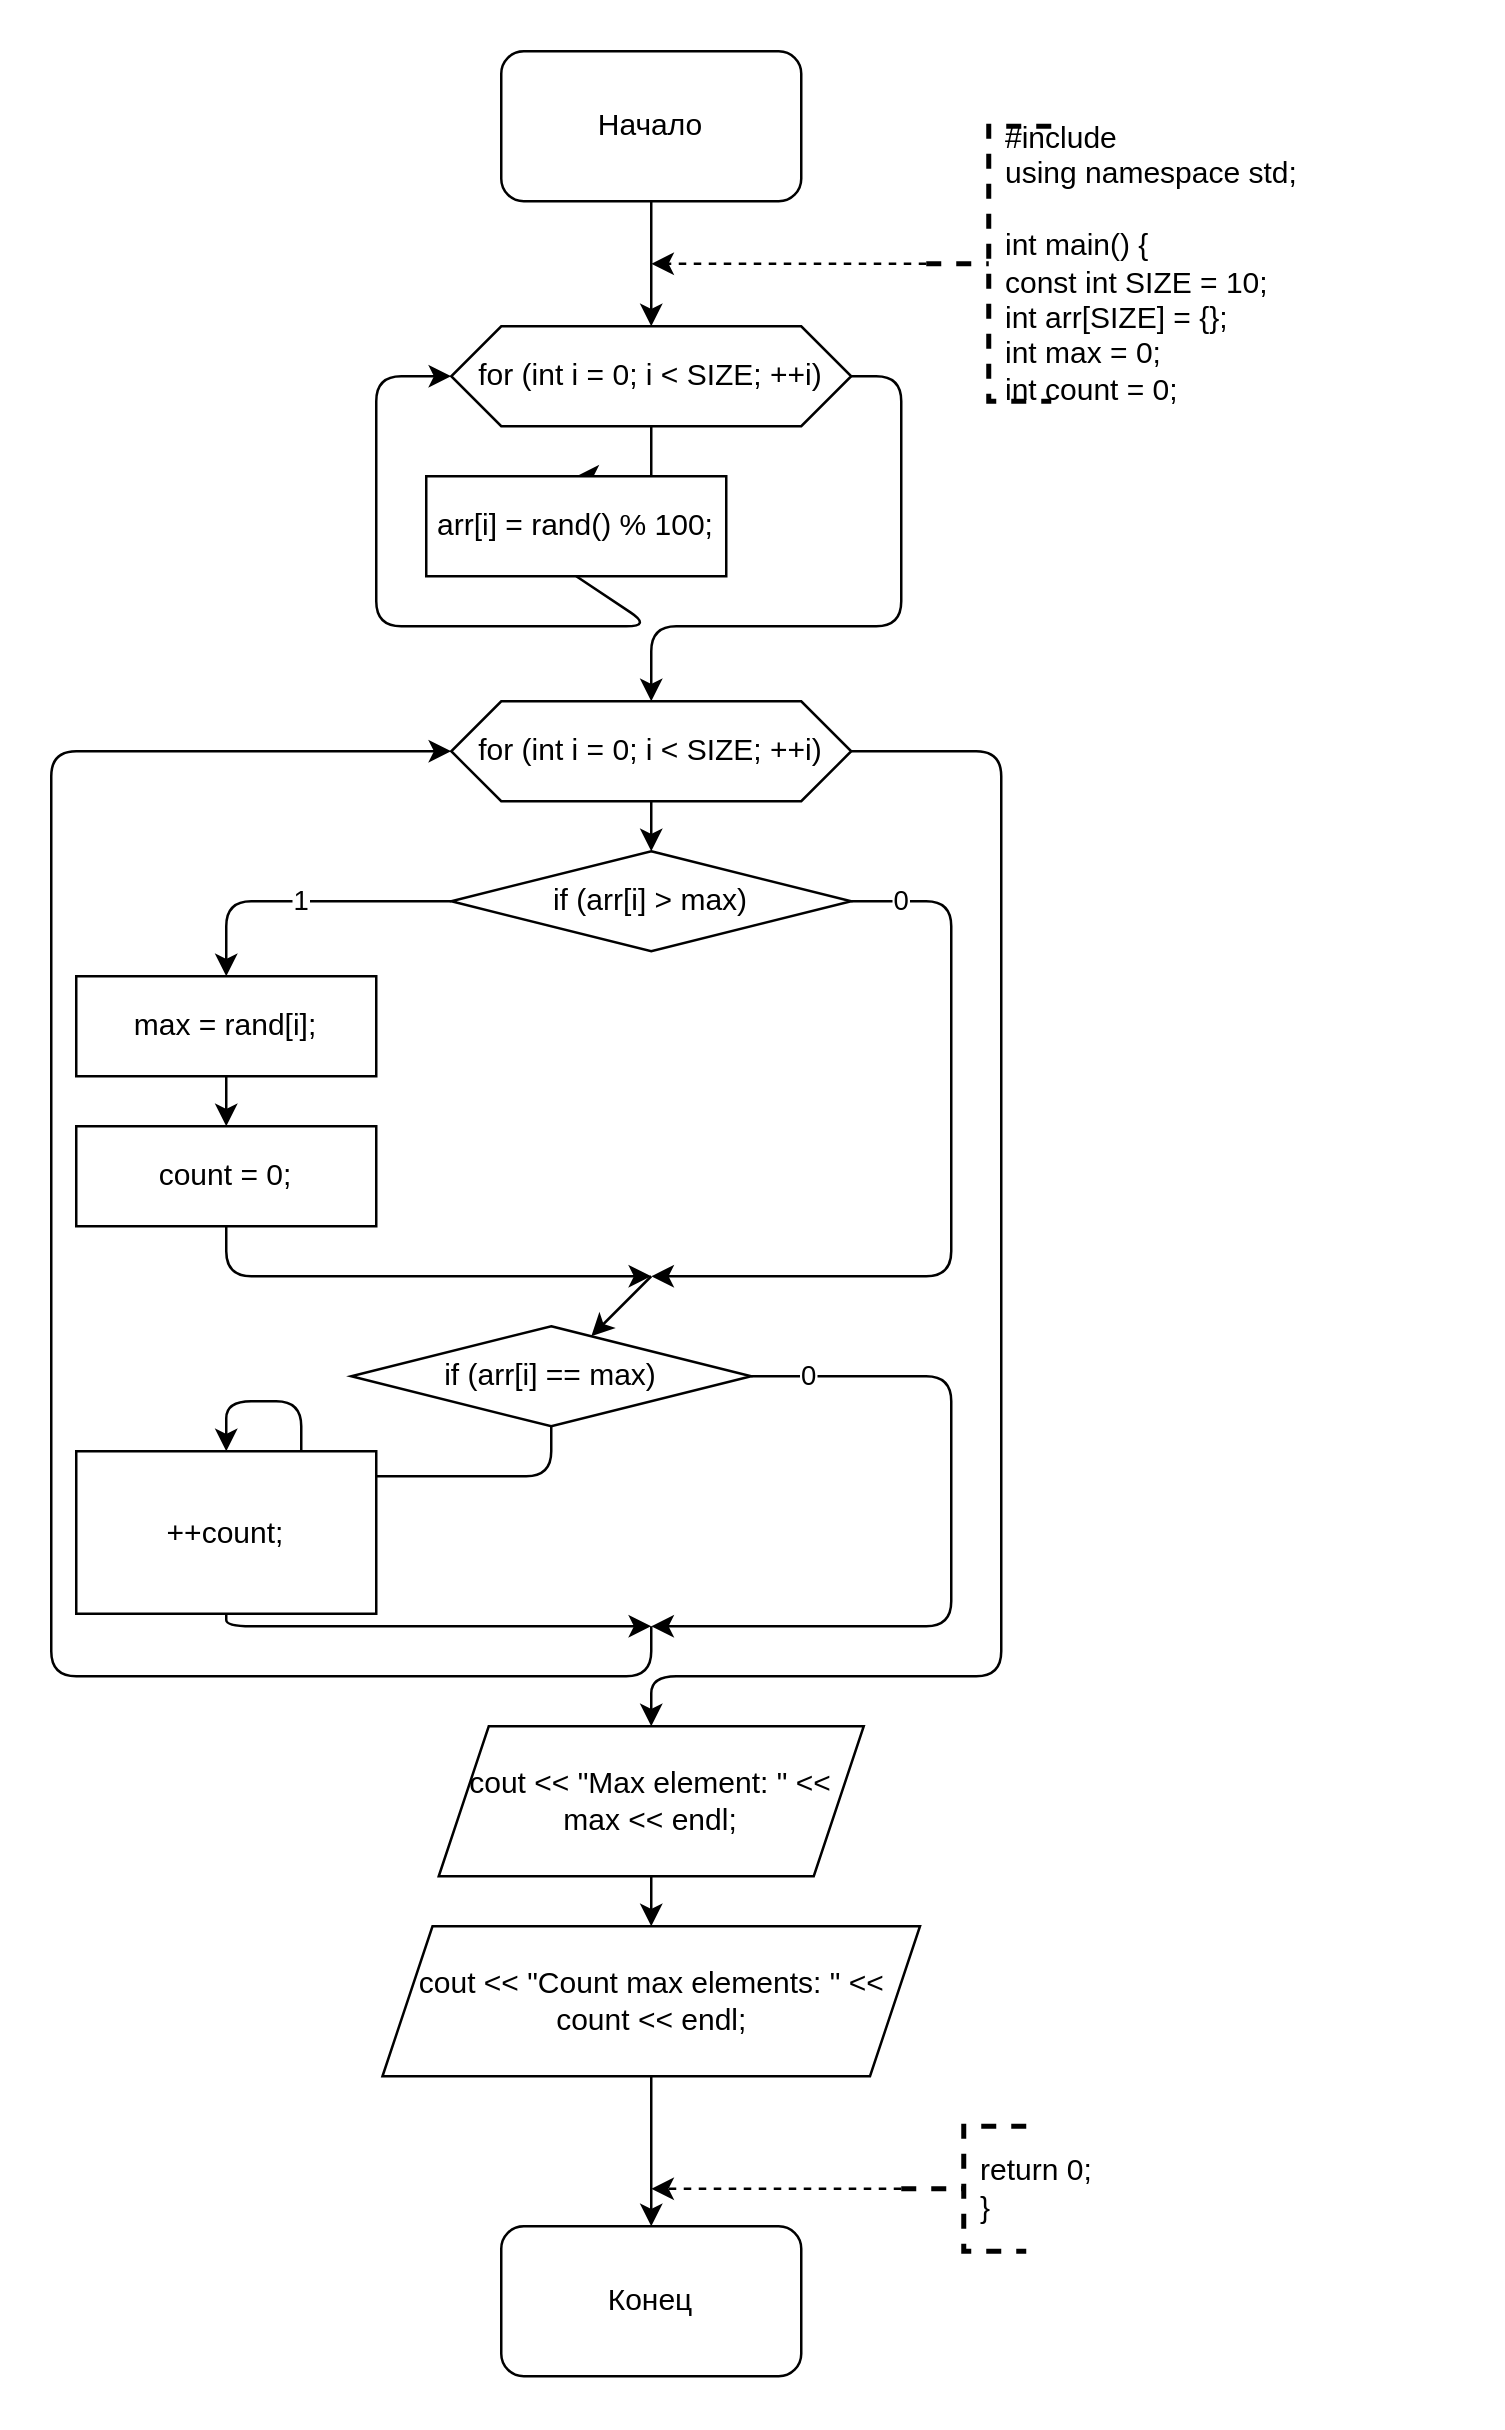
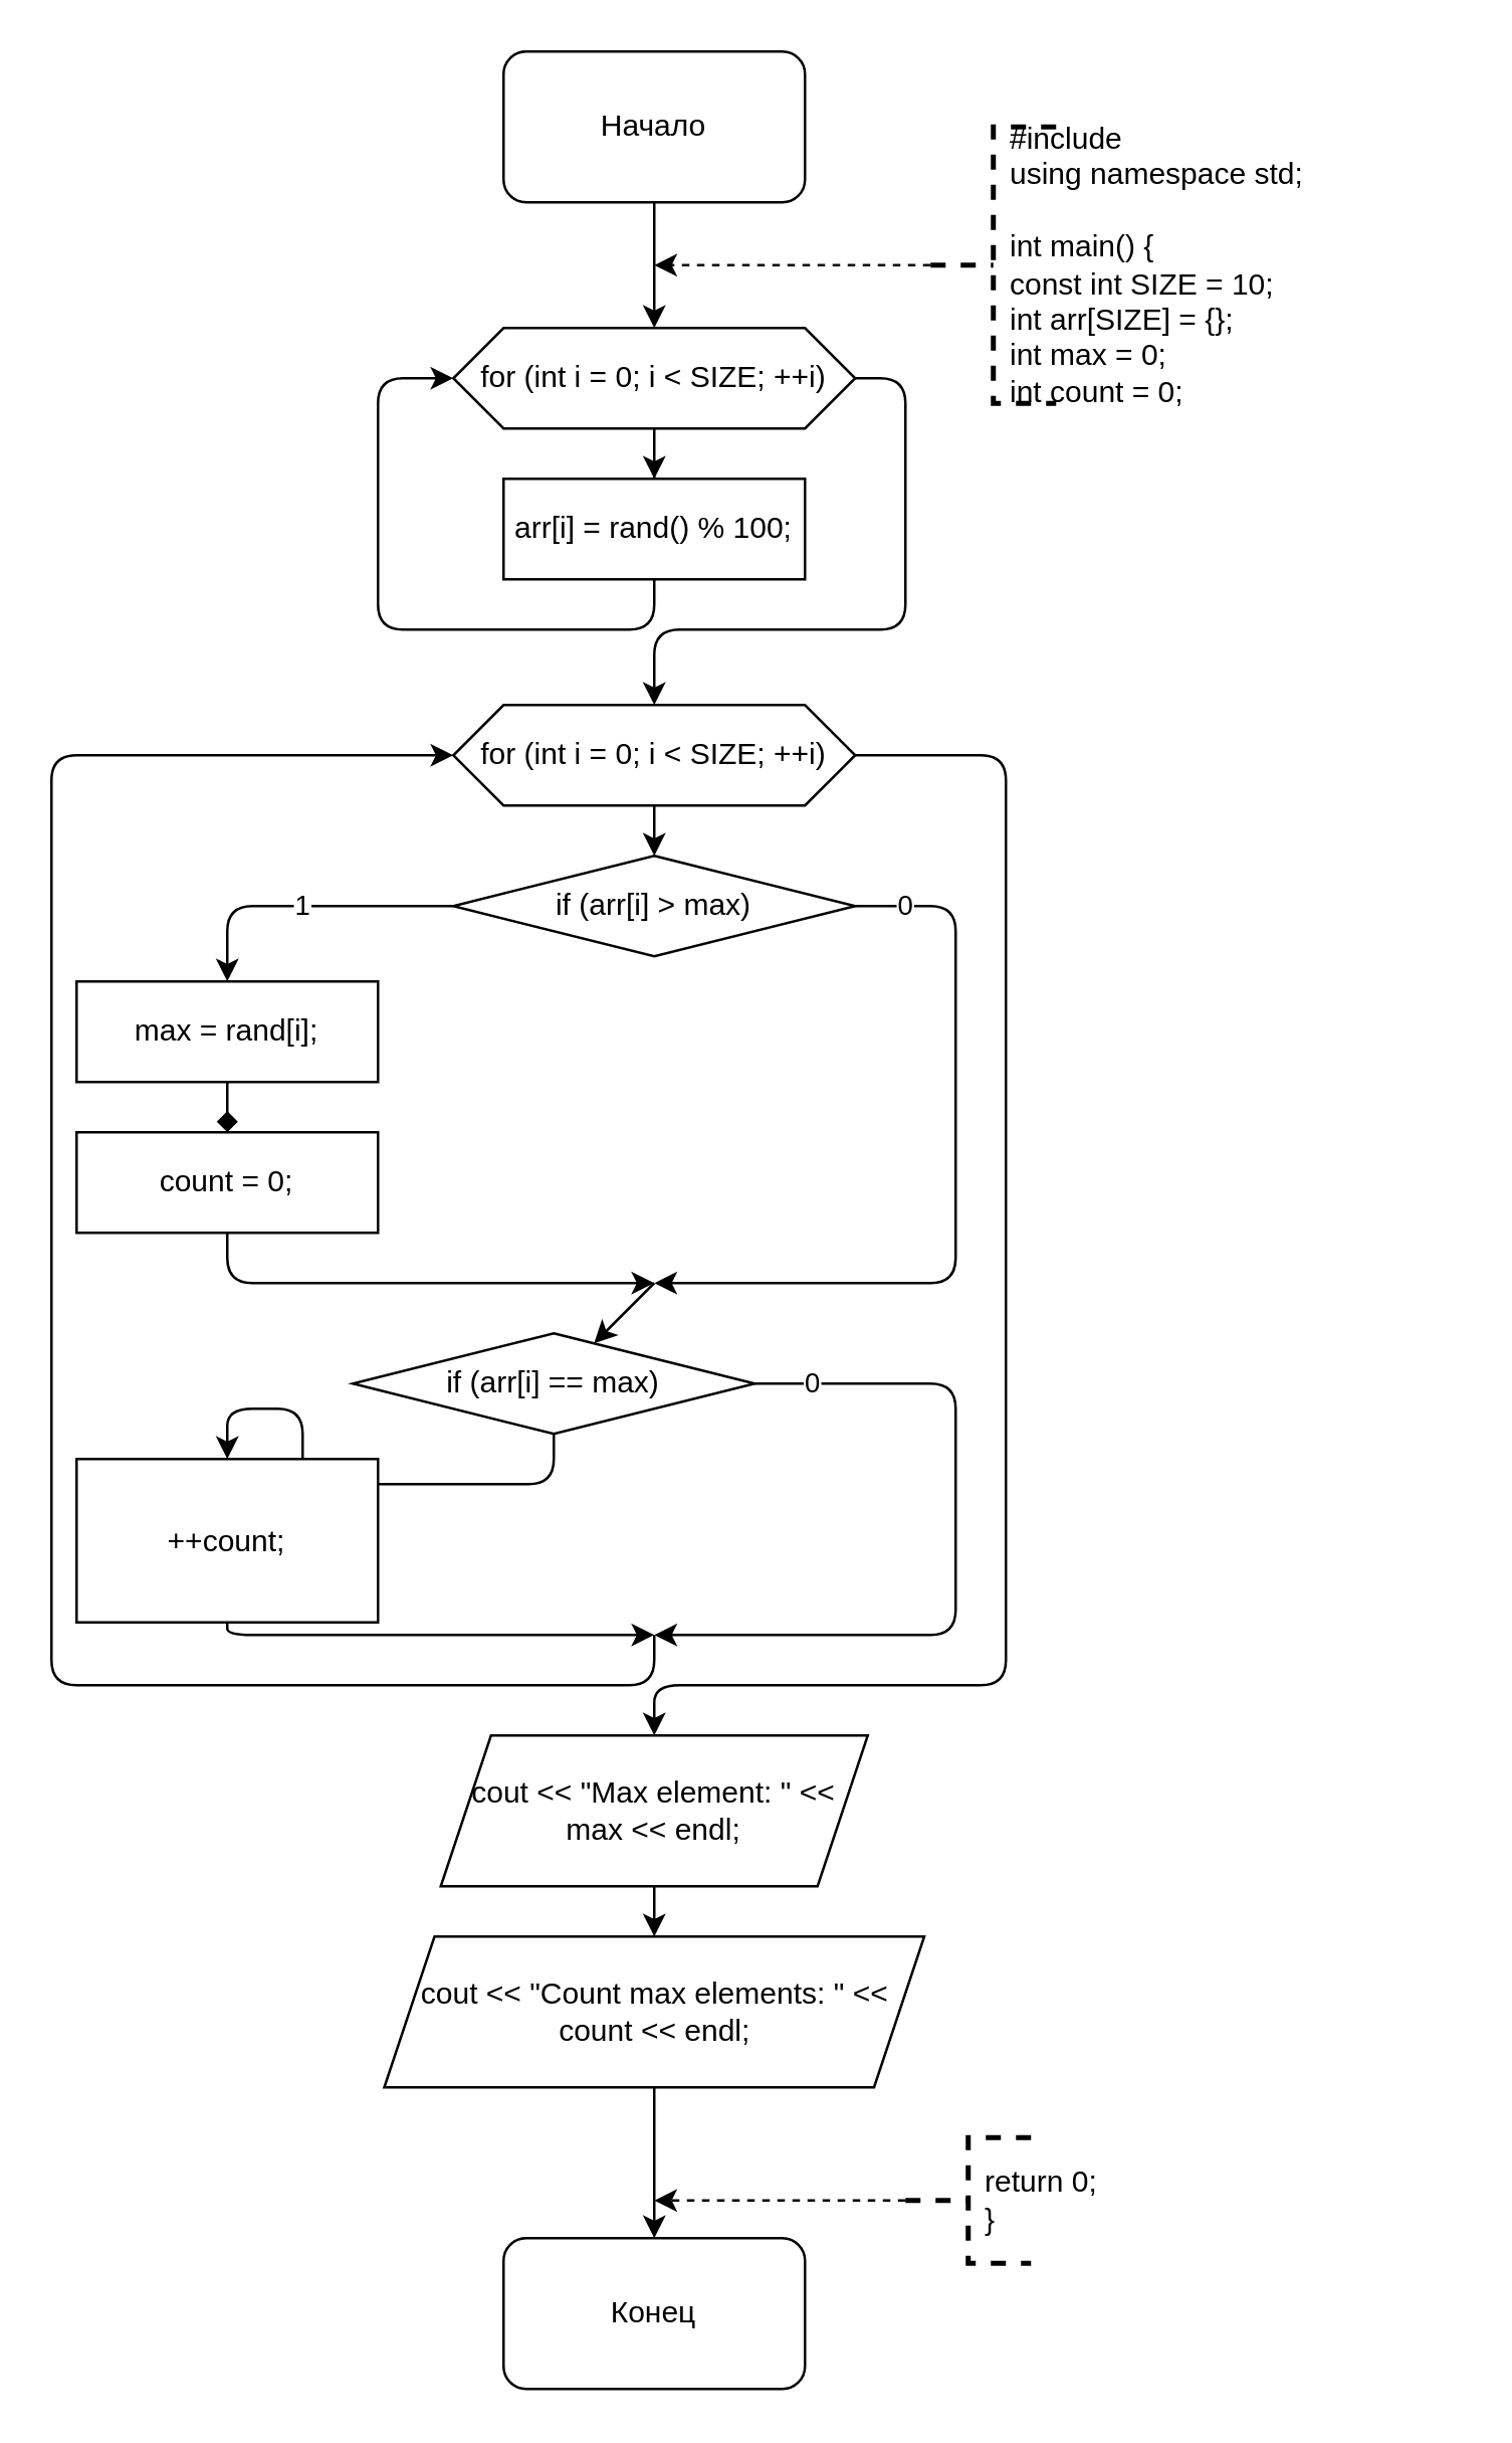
- <mxCell id="6" value="arr[i] = rand() % 100;" style="rounded=0;whiteSpace=wrap;html=1;" vertex="1" parent="1"><mxGeometry x="170" y="190" width="120" height="40" as="geometry" /></mxCell>
+ <mxCell id="6" value="arr[i] = rand() % 100;" style="rounded=0;whiteSpace=wrap;html=1;" vertex="1" parent="1"><mxGeometry x="200" y="190" width="120" height="40" as="geometry" /></mxCell>
- <mxCell id="20" style="edgeStyle=orthogonalEdgeStyle;rounded=1;orthogonalLoop=1;jettySize=auto;html=1;" edge="1" parent="1" source="21" target="22"><mxGeometry relative="1" as="geometry" /></mxCell>
+ <mxCell id="20" style="edgeStyle=orthogonalEdgeStyle;rounded=1;orthogonalLoop=1;jettySize=auto;html=1;endArrow=diamond;" edge="1" parent="1" source="21" target="22"><mxGeometry relative="1" as="geometry" /></mxCell>
